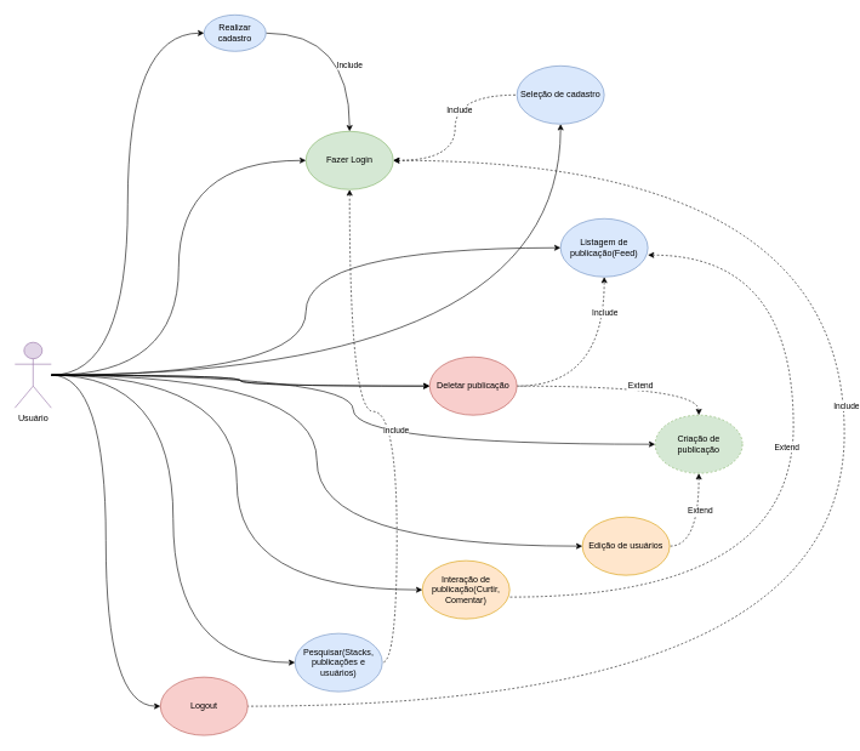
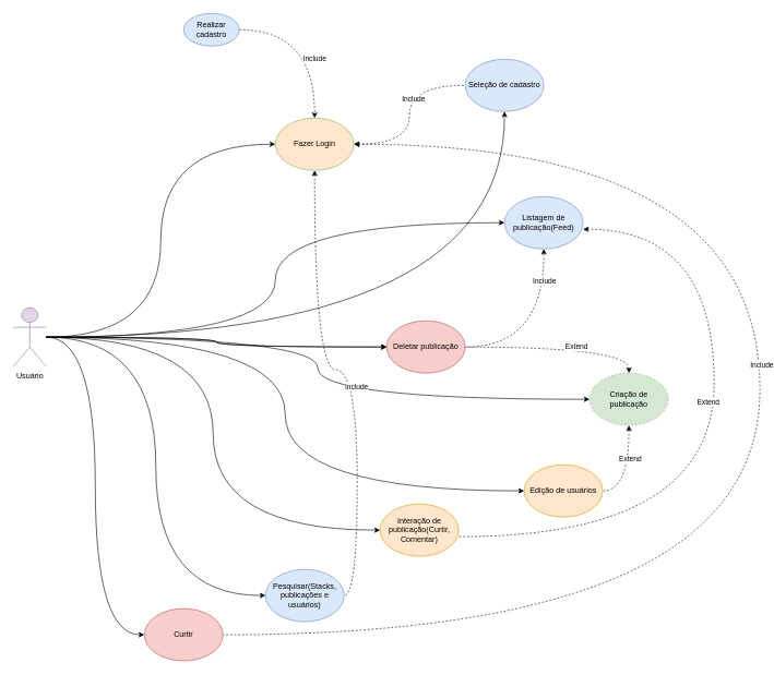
- <mxCell id="15" style="edgeStyle=orthogonalEdgeStyle;rounded=0;orthogonalLoop=1;jettySize=auto;html=1;curved=1;dashed=0;" parent="1" source="17" target="24" edge="1"><mxGeometry relative="1" as="geometry" /></mxCell>
+ <mxCell id="15" style="edgeStyle=orthogonalEdgeStyle;rounded=0;orthogonalLoop=1;jettySize=auto;html=1;curved=1;dashed=1;" parent="1" source="17" target="24" edge="1"><mxGeometry relative="1" as="geometry" /></mxCell>
- <mxCell id="2" style="edgeStyle=orthogonalEdgeStyle;rounded=0;orthogonalLoop=1;jettySize=auto;html=1;entryX=0;entryY=0.5;entryDx=0;entryDy=0;curved=1;" parent="1" source="14" target="17" edge="1"><mxGeometry relative="1" as="geometry" /></mxCell>
- <mxCell id="24" value="Fazer Login" style="ellipse;whiteSpace=wrap;html=1;fillColor=#d5e8d4;strokeColor=#82b366;" parent="1" vertex="1"><mxGeometry x="420" y="180" width="120" height="80" as="geometry" /></mxCell>
+ <mxCell id="24" value="Fazer Login" style="ellipse;whiteSpace=wrap;html=1;fillColor=#ffe6cc;strokeColor=#82b366;" parent="1" vertex="1"><mxGeometry x="420" y="180" width="120" height="80" as="geometry" /></mxCell>
- <mxCell id="33" value="Logout" style="ellipse;whiteSpace=wrap;html=1;fillColor=#f8cecc;strokeColor=#b85450;" parent="1" vertex="1"><mxGeometry x="220" y="930" width="120" height="80" as="geometry" /></mxCell>
+ <mxCell id="33" value="Curtir" style="ellipse;whiteSpace=wrap;html=1;fillColor=#f8cecc;strokeColor=#b85450;" parent="1" vertex="1"><mxGeometry x="220" y="930" width="120" height="80" as="geometry" /></mxCell>
